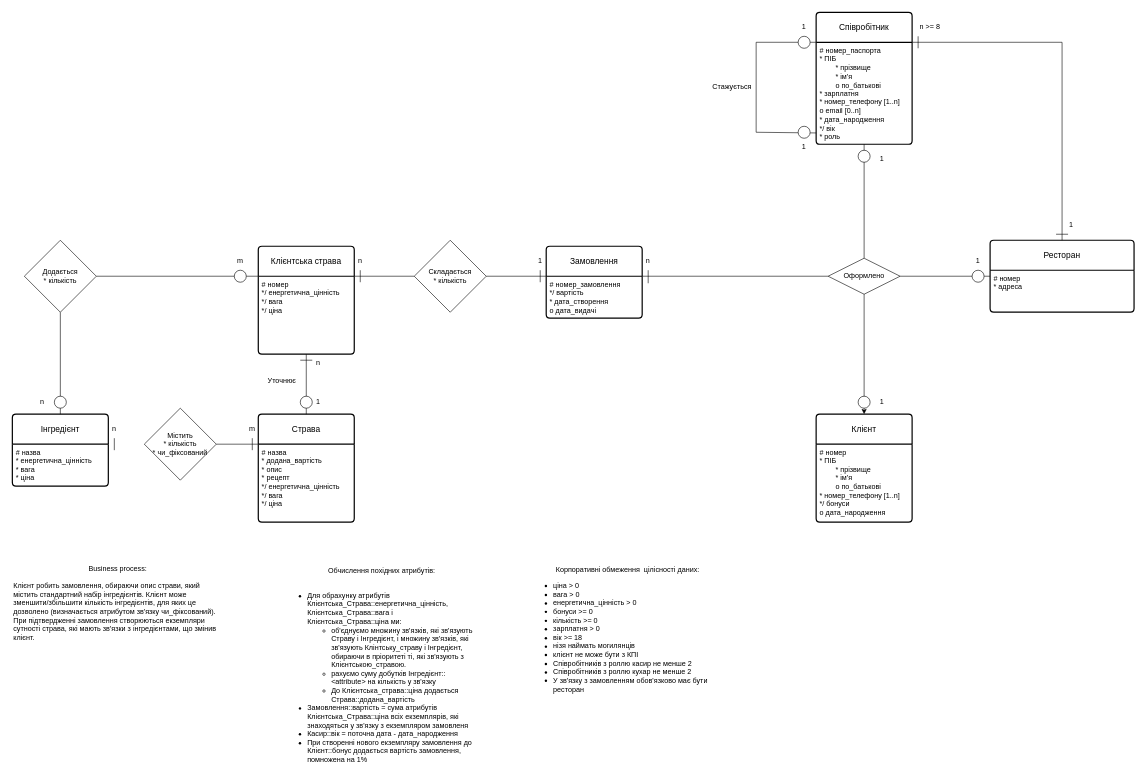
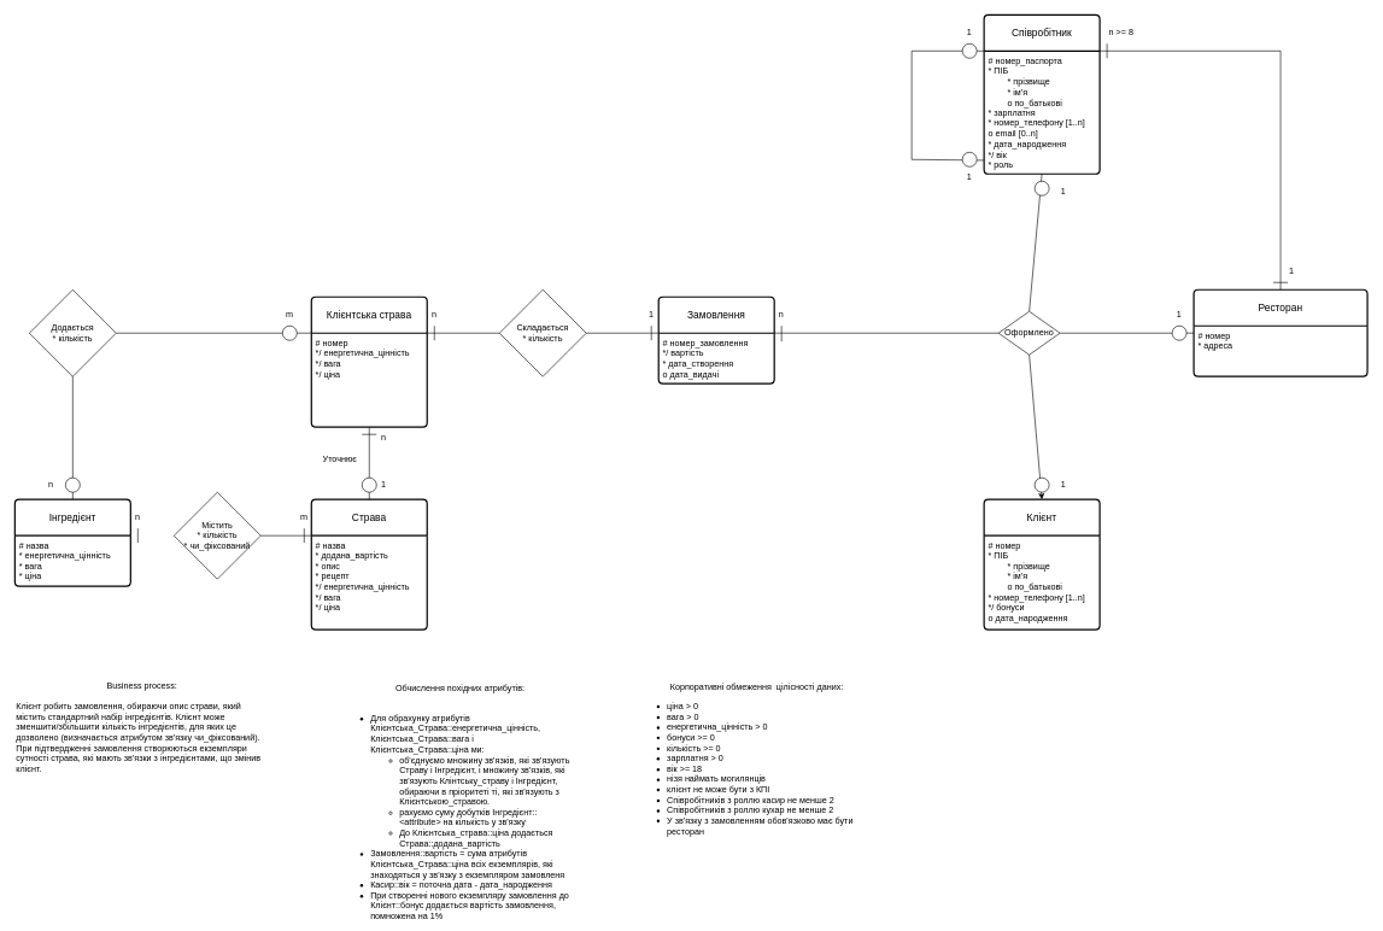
- <mxCell id="52" value="Стажується" style="text;html=1;align=center;verticalAlign=middle;whiteSpace=wrap;rounded=0;" parent="1" vertex="1"><mxGeometry x="1190" y="130" width="60" height="30" as="geometry" /></mxCell>
- <mxCell id="47" value="Оформлено" style="shape=rhombus;perimeter=rhombusPerimeter;whiteSpace=wrap;html=1;align=center;" parent="1" vertex="1"><mxGeometry x="1380" y="430" width="120" height="60" as="geometry" /></mxCell>
+ <mxCell id="47" value="Оформлено" style="shape=rhombus;perimeter=rhombusPerimeter;whiteSpace=wrap;html=1;align=center;" parent="1" vertex="1"><mxGeometry x="1380" y="430" width="85" height="60" as="geometry" /></mxCell>
